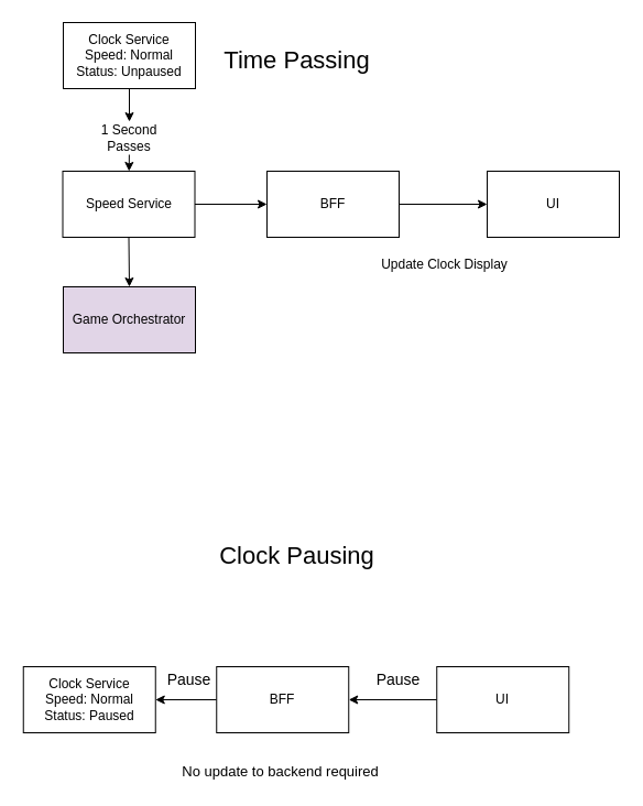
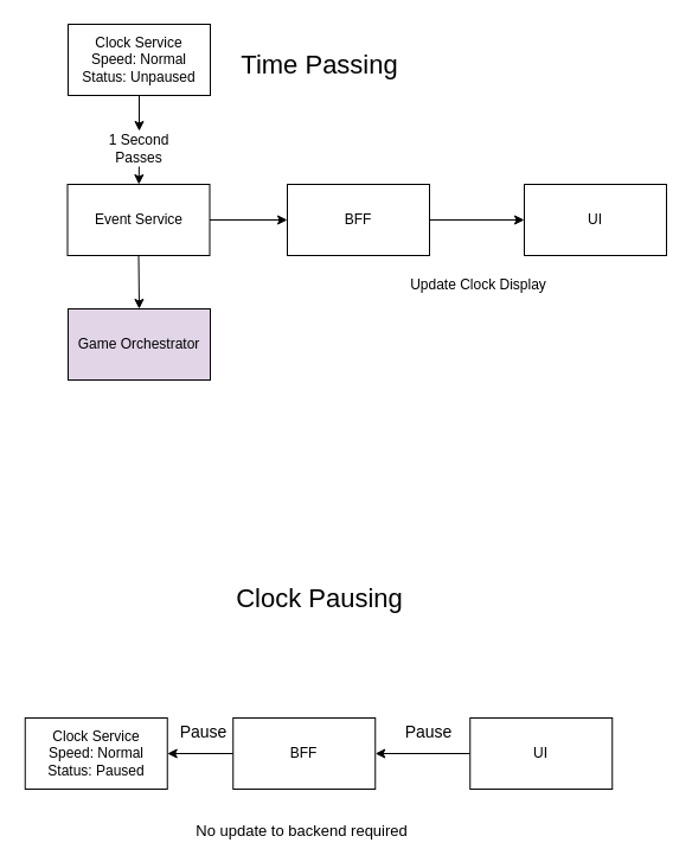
- <mxCell id="23" value="Speed Service" style="whiteSpace=wrap;html=1;" parent="1" vertex="1"><mxGeometry x="56.5" y="155" width="120" height="60" as="geometry" /></mxCell>
+ <mxCell id="23" value="Event Service" style="whiteSpace=wrap;html=1;" parent="1" vertex="1"><mxGeometry x="56.5" y="155" width="120" height="60" as="geometry" /></mxCell>
